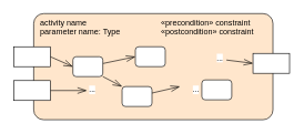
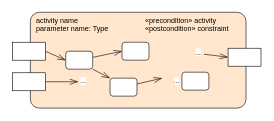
- <mxCell id="19" value="«precondition» constraint&lt;br style=&quot;font-size: 12px;&quot;&gt;«postcondition» constraint" style="text;html=1;align=left;verticalAlign=top;resizable=0;points=[];autosize=1;strokeColor=none;fillColor=none;fontSize=12;fontFamily=Helvetica;fontColor=default;" vertex="1" parent="1"><mxGeometry x="240" width="160" height="40" as="geometry" y="20" /></mxCell>
+ <mxCell id="19" value="«precondition» activity&lt;br style=&quot;font-size: 12px;&quot;&gt;«postcondition» constraint" style="text;html=1;align=left;verticalAlign=top;resizable=0;points=[];autosize=1;strokeColor=none;fillColor=none;fontSize=12;fontFamily=Helvetica;fontColor=default;" vertex="1" parent="1"><mxGeometry x="240" width="160" height="40" as="geometry" y="20" /></mxCell>
